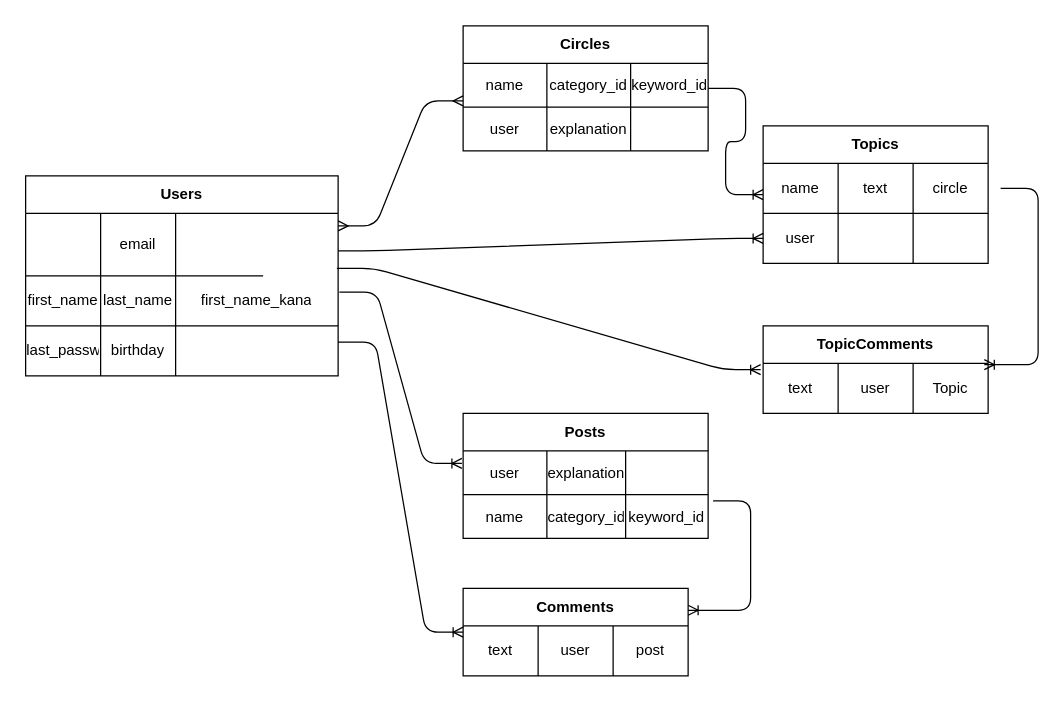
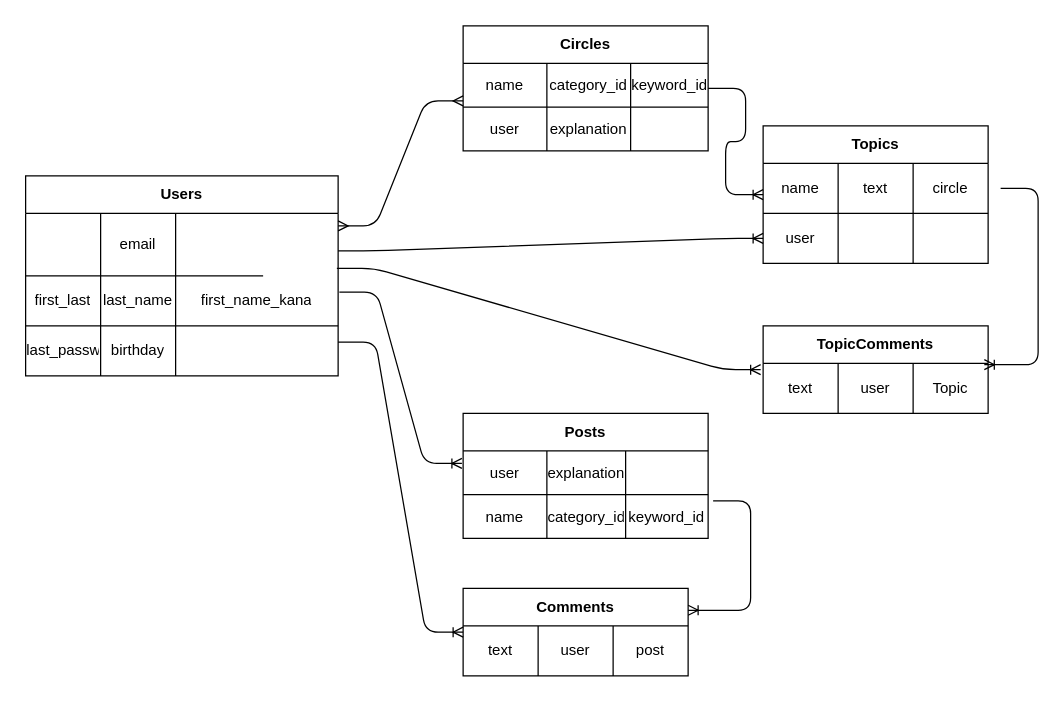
- <mxCell id="17" value="first_name" style="shape=partialRectangle;html=1;whiteSpace=wrap;connectable=0;fillColor=none;top=0;left=0;bottom=0;right=0;overflow=hidden;" parent="16" vertex="1"><mxGeometry width="60" height="40" as="geometry" /></mxCell>
+ <mxCell id="17" value="first_last" style="shape=partialRectangle;html=1;whiteSpace=wrap;connectable=0;fillColor=none;top=0;left=0;bottom=0;right=0;overflow=hidden;" parent="16" vertex="1"><mxGeometry width="60" height="40" as="geometry" /></mxCell>
